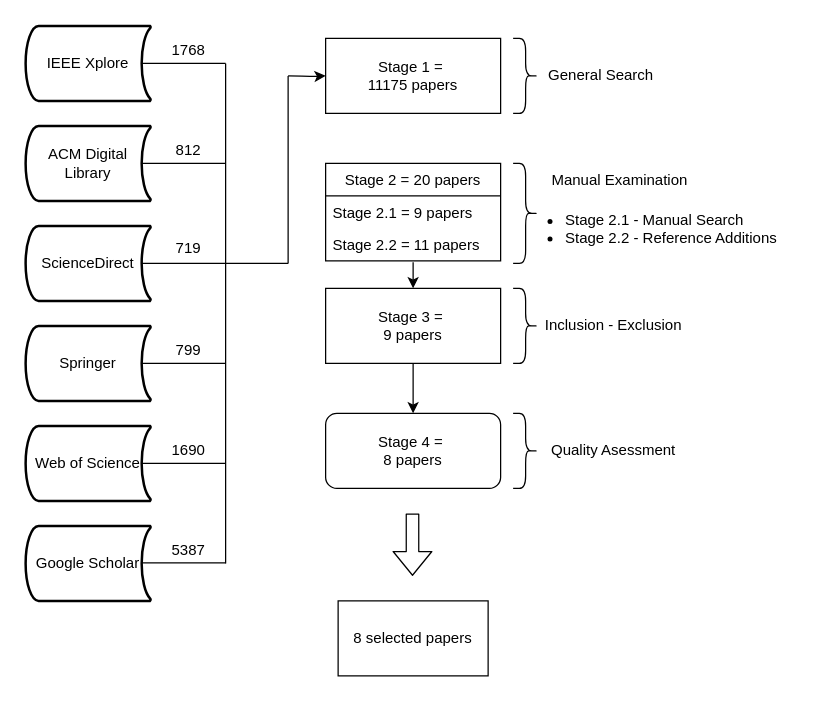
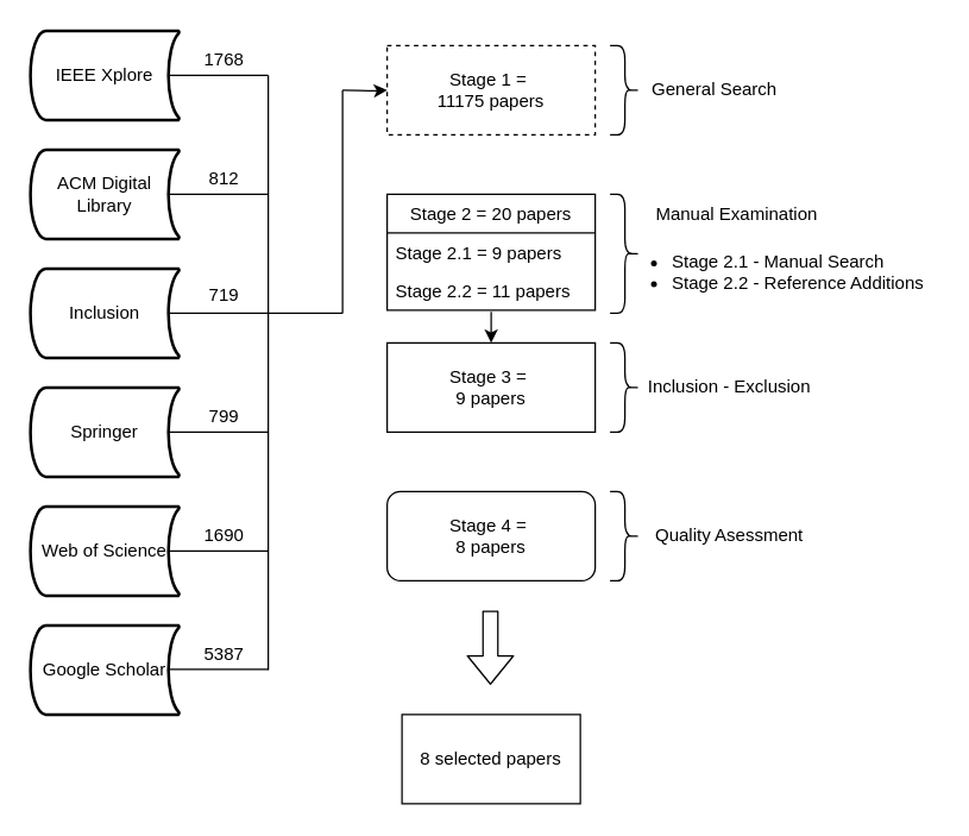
- <mxCell id="14" value="&lt;div&gt;Stage 1 =&amp;nbsp;&lt;/div&gt;&lt;div&gt;11175 papers&lt;br&gt;&lt;/div&gt;" style="rounded=0;whiteSpace=wrap;html=1;" parent="1" vertex="1"><mxGeometry x="260" y="30" width="140" height="60" as="geometry" /></mxCell>
+ <mxCell id="14" value="&lt;div&gt;Stage 1 =&amp;nbsp;&lt;/div&gt;&lt;div&gt;11175 papers&lt;br&gt;&lt;/div&gt;" style="rounded=0;whiteSpace=wrap;html=1;dashed=1;" parent="1" vertex="1"><mxGeometry x="260" y="30" width="140" height="60" as="geometry" /></mxCell>
- <mxCell id="8" value="ScienceDirect" style="strokeWidth=2;html=1;shape=mxgraph.flowchart.stored_data;whiteSpace=wrap;" parent="1" vertex="1"><mxGeometry x="20" y="180" width="100" height="60" as="geometry" /></mxCell>
+ <mxCell id="8" value="Inclusion" style="strokeWidth=2;html=1;shape=mxgraph.flowchart.stored_data;whiteSpace=wrap;" parent="1" vertex="1"><mxGeometry x="20" y="180" width="100" height="60" as="geometry" /></mxCell>
- <mxCell id="15" value="" style="edgeStyle=orthogonalEdgeStyle;rounded=1;orthogonalLoop=1;jettySize=auto;html=1;endArrow=classic;endFill=1;" parent="1" source="16" target="17" edge="1"><mxGeometry relative="1" as="geometry" /></mxCell>
